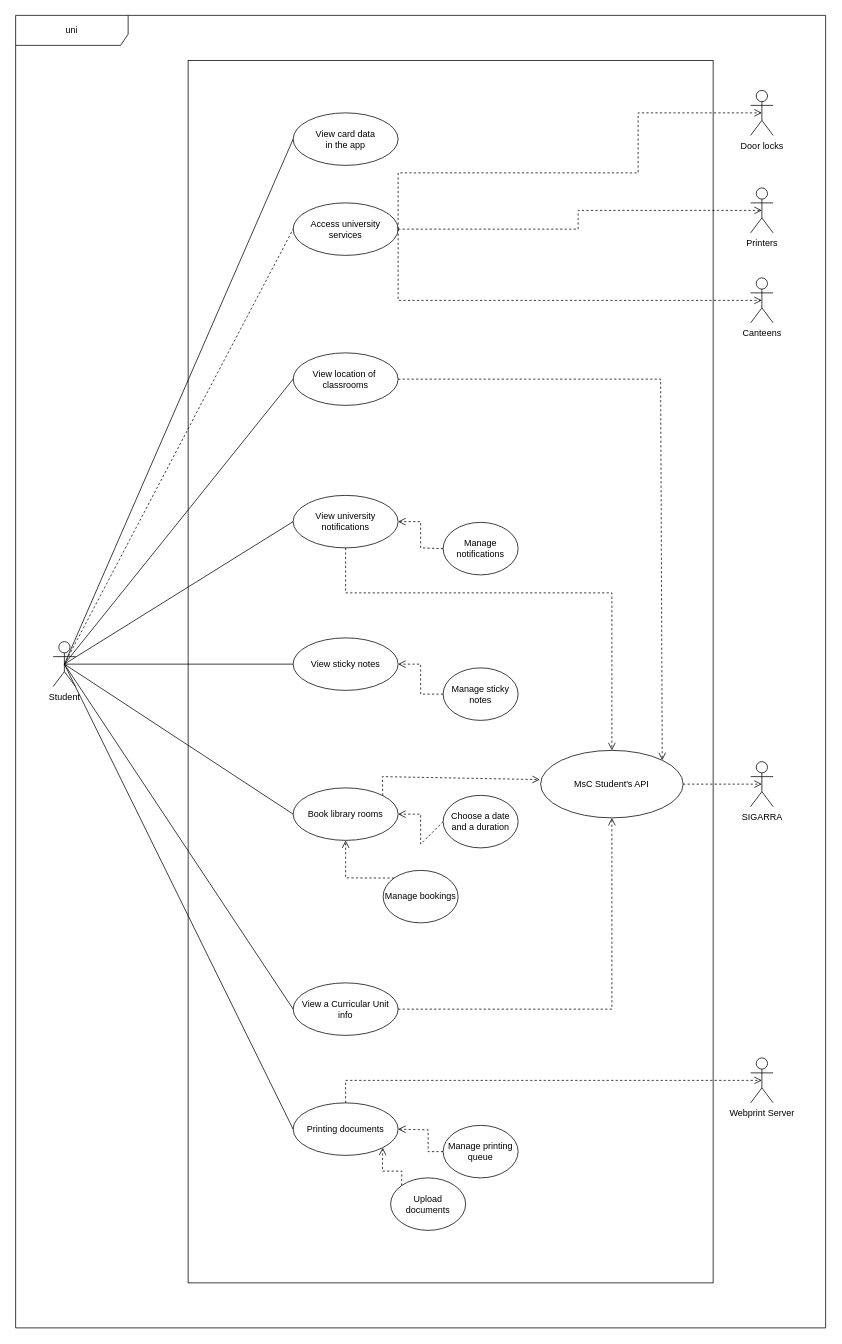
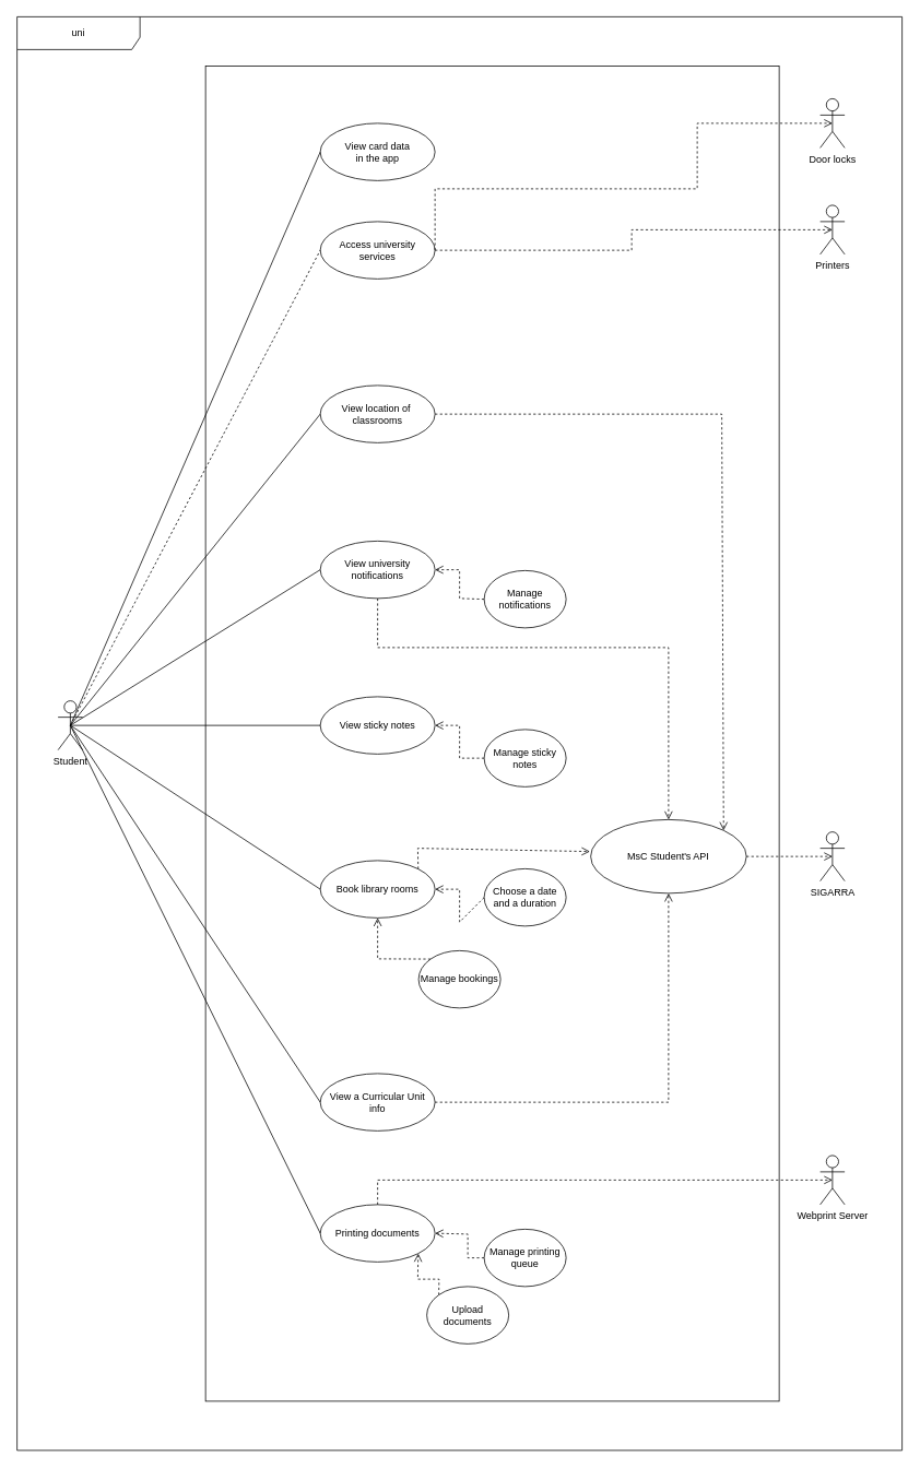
- <mxCell id="18" value="" style="html=1;verticalAlign=bottom;endArrow=open;dashed=1;endSize=8;rounded=0;exitX=1;exitY=0.5;exitDx=0;exitDy=0;entryX=0.5;entryY=0.5;entryDx=0;entryDy=0;entryPerimeter=0;" edge="1" parent="1" source="8" target="15"><mxGeometry relative="1" as="geometry"><mxPoint x="550" y="305" as="sourcePoint" /><mxPoint x="915" y="170" as="targetPoint" /><Array as="points"><mxPoint x="530" y="400" /></Array></mxGeometry></mxCell>
- <mxCell id="15" value="Canteens" style="shape=umlActor;verticalLabelPosition=bottom;verticalAlign=top;html=1;outlineConnect=0;fillColor=rgb(255, 255, 255);strokeColor=rgb(0, 0, 0);fontColor=rgb(0, 0, 0);" vertex="1" parent="1"><mxGeometry x="1000" y="370" width="30" height="60" as="geometry" /></mxCell>
